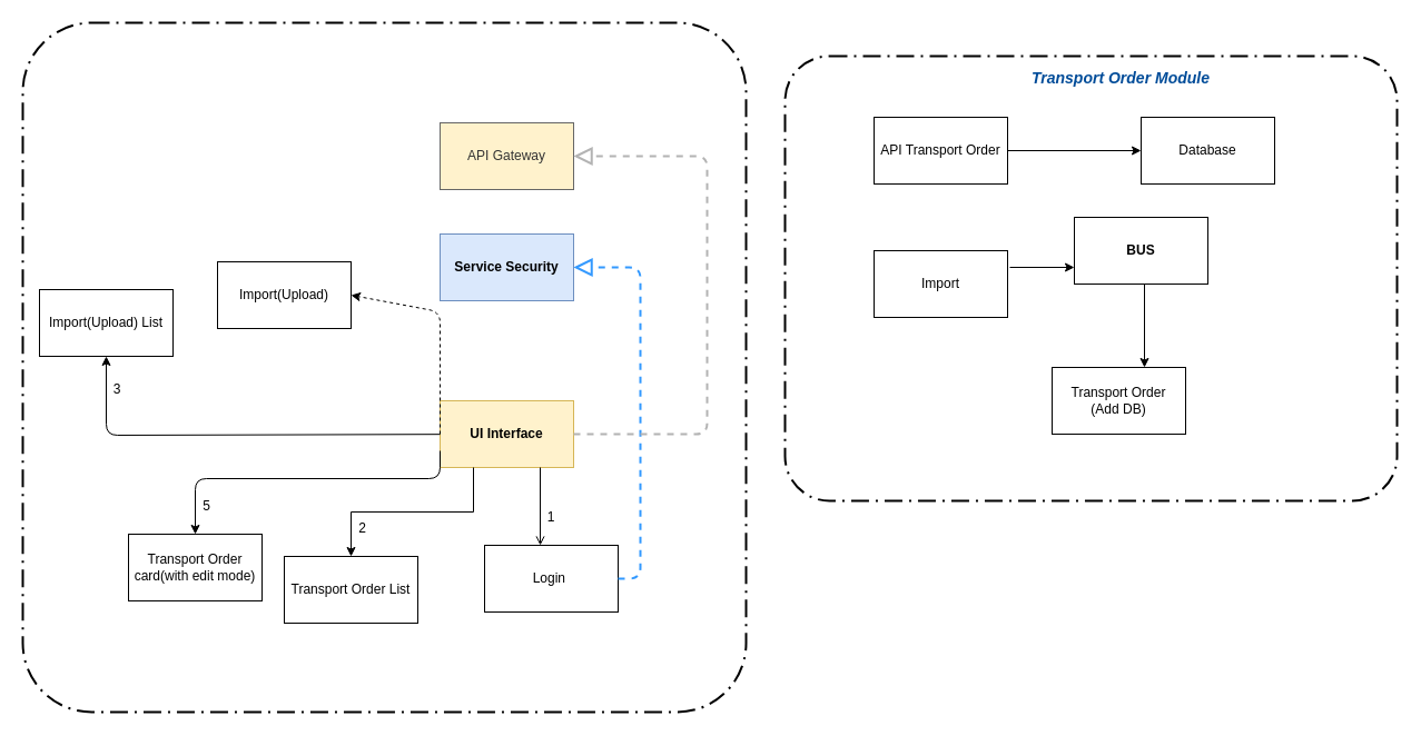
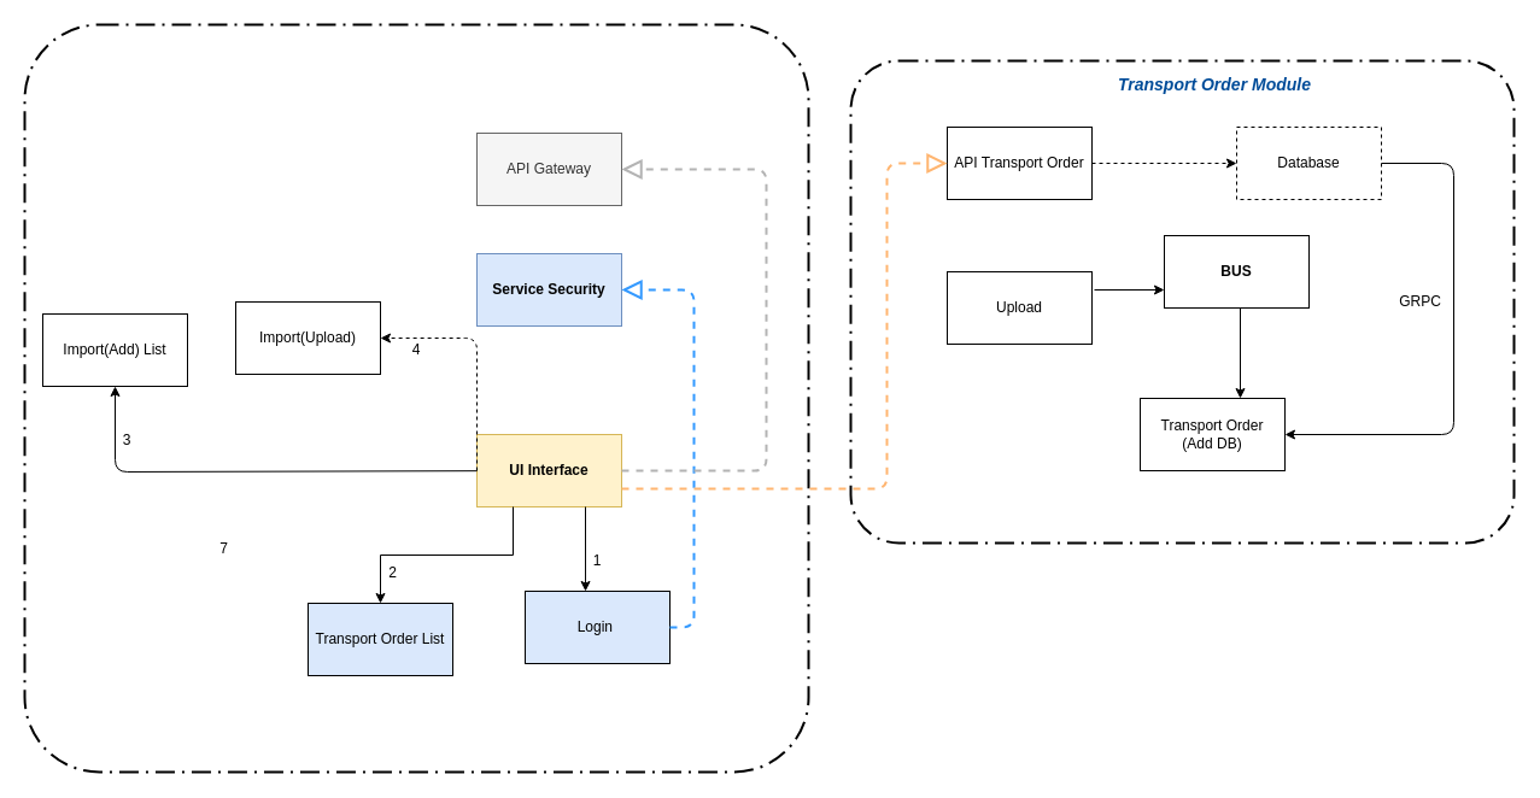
- <mxCell id="29" value="" style="endArrow=classic;html=1;exitX=1;exitY=0.5;exitDx=0;exitDy=0;entryX=0;entryY=0.5;entryDx=0;entryDy=0;" parent="1" source="24" target="25" edge="1"><mxGeometry width="50" height="50" relative="1" as="geometry"><mxPoint x="945" y="210" as="sourcePoint" /><mxPoint x="995" y="160" as="targetPoint" /></mxGeometry></mxCell>
+ <mxCell id="29" value="" style="endArrow=classic;html=1;exitX=1;exitY=0.5;exitDx=0;exitDy=0;entryX=0;entryY=0.5;entryDx=0;entryDy=0;dashed=1;" parent="1" source="24" target="25" edge="1"><mxGeometry width="50" height="50" relative="1" as="geometry"><mxPoint x="945" y="210" as="sourcePoint" /><mxPoint x="995" y="160" as="targetPoint" /></mxGeometry></mxCell>
- <mxCell id="25" value="Database" style="rounded=0;whiteSpace=wrap;html=1;" parent="1" vertex="1"><mxGeometry x="1025" y="105" width="120" height="60" as="geometry" /></mxCell>
+ <mxCell id="25" value="Database" style="rounded=0;whiteSpace=wrap;html=1;dashed=1;" parent="1" vertex="1"><mxGeometry x="1025" y="105" width="120" height="60" as="geometry" /></mxCell>
- <mxCell id="4" value="API Gateway" style="rounded=0;whiteSpace=wrap;html=1;fillColor=#fff2cc;strokeColor=#666666;fontColor=#333333;" parent="1" vertex="1"><mxGeometry x="395" y="110" width="120" height="60" as="geometry" /></mxCell>
+ <mxCell id="4" value="API Gateway" style="rounded=0;whiteSpace=wrap;html=1;fillColor=#f5f5f5;strokeColor=#666666;fontColor=#333333;" parent="1" vertex="1"><mxGeometry x="395" y="110" width="120" height="60" as="geometry" /></mxCell>
+ <mxCell id="32" value="GRPC" style="text;html=1;align=center;verticalAlign=middle;resizable=0;points=[];;autosize=1;" parent="1" vertex="1"><mxGeometry x="1152" y="240" width="50" height="20" as="geometry" /></mxCell>
- <mxCell id="26" value="Import" style="rounded=0;whiteSpace=wrap;html=1;" parent="1" vertex="1"><mxGeometry x="785" y="225" width="120" height="60" as="geometry" /></mxCell>
+ <mxCell id="26" value="Upload" style="rounded=0;whiteSpace=wrap;html=1;" parent="1" vertex="1"><mxGeometry x="785" y="225" width="120" height="60" as="geometry" /></mxCell>
- <mxCell id="12" value="Import(Upload)" style="rounded=0;whiteSpace=wrap;html=1;" parent="1" vertex="1"><mxGeometry x="195" y="235" width="120" height="60" as="geometry" /></mxCell>
+ <mxCell id="12" value="Import(Upload)" style="rounded=0;whiteSpace=wrap;html=1;" parent="1" vertex="1"><mxGeometry x="195" y="250" width="120" height="60" as="geometry" /></mxCell>
+ <mxCell id="31" value="" style="endArrow=classic;html=1;exitX=1;exitY=0.5;exitDx=0;exitDy=0;entryX=1;entryY=0.5;entryDx=0;entryDy=0;" parent="1" source="25" target="27" edge="1"><mxGeometry width="50" height="50" relative="1" as="geometry"><mxPoint x="1155" y="290" as="sourcePoint" /><mxPoint x="1205" y="370" as="targetPoint" /><Array as="points"><mxPoint x="1205" y="135" /><mxPoint x="1205" y="360" /></Array></mxGeometry></mxCell>
- <mxCell id="11" value="Import(Upload) List" style="rounded=0;whiteSpace=wrap;html=1;" parent="1" vertex="1"><mxGeometry x="35" y="260" width="120" height="60" as="geometry" /></mxCell>
+ <mxCell id="11" value="Import(Add) List" style="rounded=0;whiteSpace=wrap;html=1;" parent="1" vertex="1"><mxGeometry x="35" y="260" width="120" height="60" as="geometry" /></mxCell>
+ <mxCell id="20" value="4" style="text;html=1;strokeColor=none;fillColor=none;align=center;verticalAlign=middle;whiteSpace=wrap;rounded=0;" parent="1" vertex="1"><mxGeometry y="280" width="40" height="20" as="geometry" x="325" /></mxCell>
- <mxCell id="21" value="3" style="text;html=1;strokeColor=none;fillColor=none;align=center;verticalAlign=middle;whiteSpace=wrap;rounded=0;" parent="1" vertex="1"><mxGeometry x="85" y="340" width="40" height="20" as="geometry" /></mxCell>
+ <mxCell id="21" value="3" style="text;html=1;strokeColor=none;fillColor=none;align=center;verticalAlign=middle;whiteSpace=wrap;rounded=0;" parent="1" vertex="1"><mxGeometry x="85" y="355" width="40" height="20" as="geometry" /></mxCell>
+ <mxCell id="28" value="" style="endArrow=block;dashed=1;endFill=0;endSize=12;html=1;exitX=1;exitY=0.75;exitDx=0;exitDy=0;entryX=0;entryY=0.5;entryDx=0;entryDy=0;strokeColor=#FFB570;strokeWidth=2;" parent="1" source="6" target="24" edge="1"><mxGeometry width="160" relative="1" as="geometry"><mxPoint x="595" y="410" as="sourcePoint" /><mxPoint x="755" y="40" as="targetPoint" /><Array as="points"><mxPoint x="735" y="405" /><mxPoint x="735" y="135" /></Array></mxGeometry></mxCell>
- <mxCell id="16" value="" style="endArrow=classic;html=1;exitX=0;exitY=0.75;exitDx=0;exitDy=0;entryX=0.5;entryY=0;entryDx=0;entryDy=0;" parent="1" source="6" target="7" edge="1"><mxGeometry width="50" height="50" relative="1" as="geometry"><mxPoint x="175" y="490" as="sourcePoint" /><mxPoint x="185" y="440" as="targetPoint" /><Array as="points"><mxPoint x="395" y="430" /><mxPoint x="175" y="430" /></Array></mxGeometry></mxCell>
- <mxCell id="23" value="5" style="text;html=1;align=center;verticalAlign=middle;resizable=0;points=[];;autosize=1;" parent="1" vertex="1"><mxGeometry x="175" y="445" width="20" height="20" as="geometry" /></mxCell>
+ <mxCell id="23" value="7" style="text;html=1;align=center;verticalAlign=middle;resizable=0;points=[];;autosize=1;" parent="1" vertex="1"><mxGeometry x="175" y="445" width="20" height="20" as="geometry" /></mxCell>
- <mxCell id="15" value="" style="endArrow=open;html=1;exitX=0.75;exitY=1;exitDx=0;exitDy=0;entryX=0.417;entryY=0;entryDx=0;entryDy=0;entryPerimeter=0;" parent="1" source="6" target="10" edge="1"><mxGeometry width="50" height="50" relative="1" as="geometry"><mxPoint x="465" y="500" as="sourcePoint" /><mxPoint x="515" y="450" as="targetPoint" /></mxGeometry></mxCell>
+ <mxCell id="15" value="" style="endArrow=classic;html=1;exitX=0.75;exitY=1;exitDx=0;exitDy=0;entryX=0.417;entryY=0;entryDx=0;entryDy=0;entryPerimeter=0;" parent="1" source="6" target="10" edge="1"><mxGeometry width="50" height="50" relative="1" as="geometry"><mxPoint x="465" y="500" as="sourcePoint" /><mxPoint x="515" y="450" as="targetPoint" /></mxGeometry></mxCell>
- <mxCell id="7" value="Transport Order card(with edit mode)" style="rounded=0;whiteSpace=wrap;html=1;" parent="1" vertex="1"><mxGeometry x="115" y="480" width="120" height="60" as="geometry" /></mxCell>
- <mxCell id="10" value="Login&amp;nbsp;" style="rounded=0;whiteSpace=wrap;html=1;" parent="1" vertex="1"><mxGeometry x="435" y="490" width="120" height="60" as="geometry" /></mxCell>
+ <mxCell id="10" value="Login&amp;nbsp;" style="rounded=0;whiteSpace=wrap;html=1;fillColor=#dae8fc;" parent="1" vertex="1"><mxGeometry x="435" y="490" width="120" height="60" as="geometry" /></mxCell>
- <mxCell id="9" value="Transport Order List" style="rounded=0;whiteSpace=wrap;html=1;" parent="1" vertex="1"><mxGeometry x="255" y="500" width="120" height="60" as="geometry" /></mxCell>
+ <mxCell id="9" value="Transport Order List" style="rounded=0;whiteSpace=wrap;html=1;fillColor=#dae8fc;" parent="1" vertex="1"><mxGeometry x="255" y="500" width="120" height="60" as="geometry" /></mxCell>
